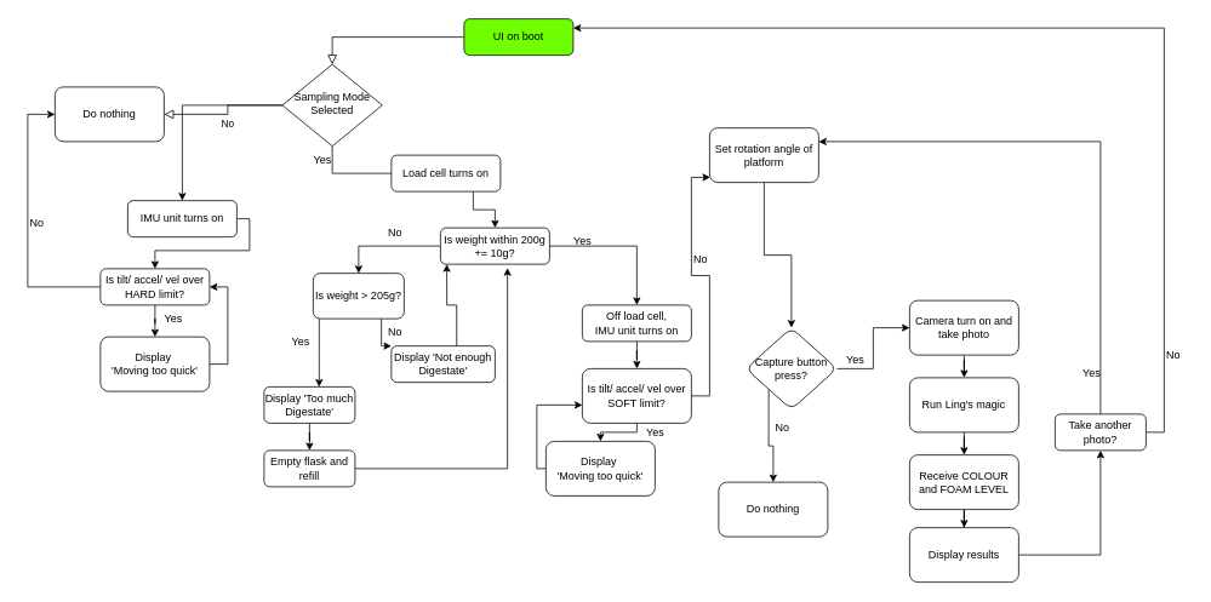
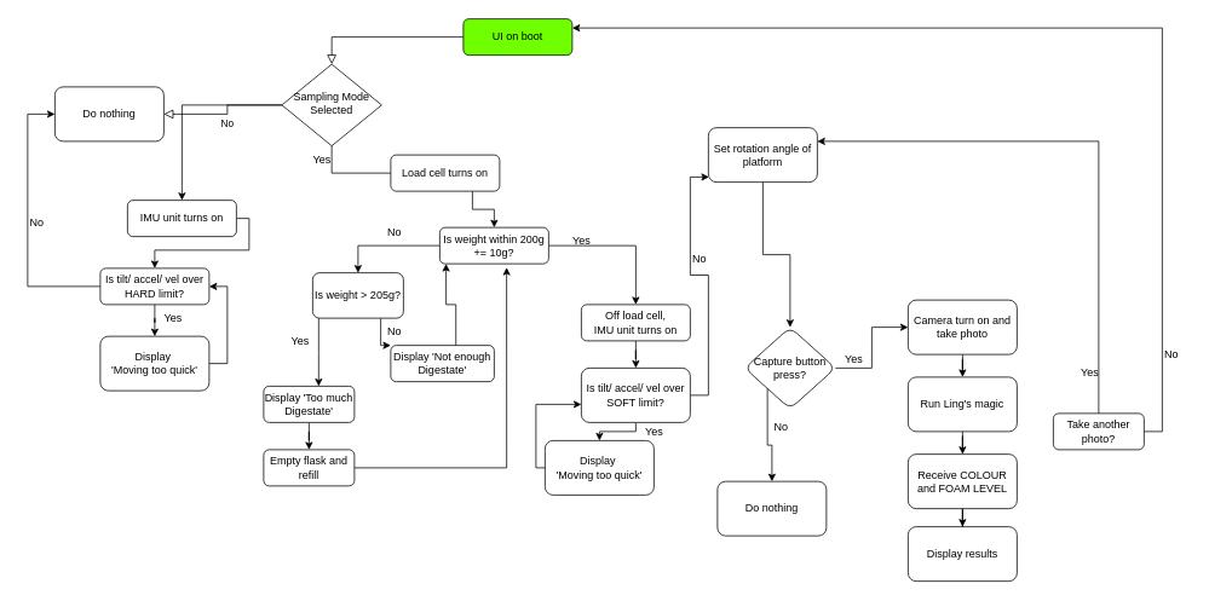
- <mxCell id="42" style="edgeStyle=orthogonalEdgeStyle;rounded=0;orthogonalLoop=1;jettySize=auto;html=1;entryX=0.5;entryY=1;entryDx=0;entryDy=0;" edge="1" parent="1" source="43" target="64"><mxGeometry relative="1" as="geometry"><mxPoint x="1250" y="610" as="targetPoint" /></mxGeometry></mxCell>
